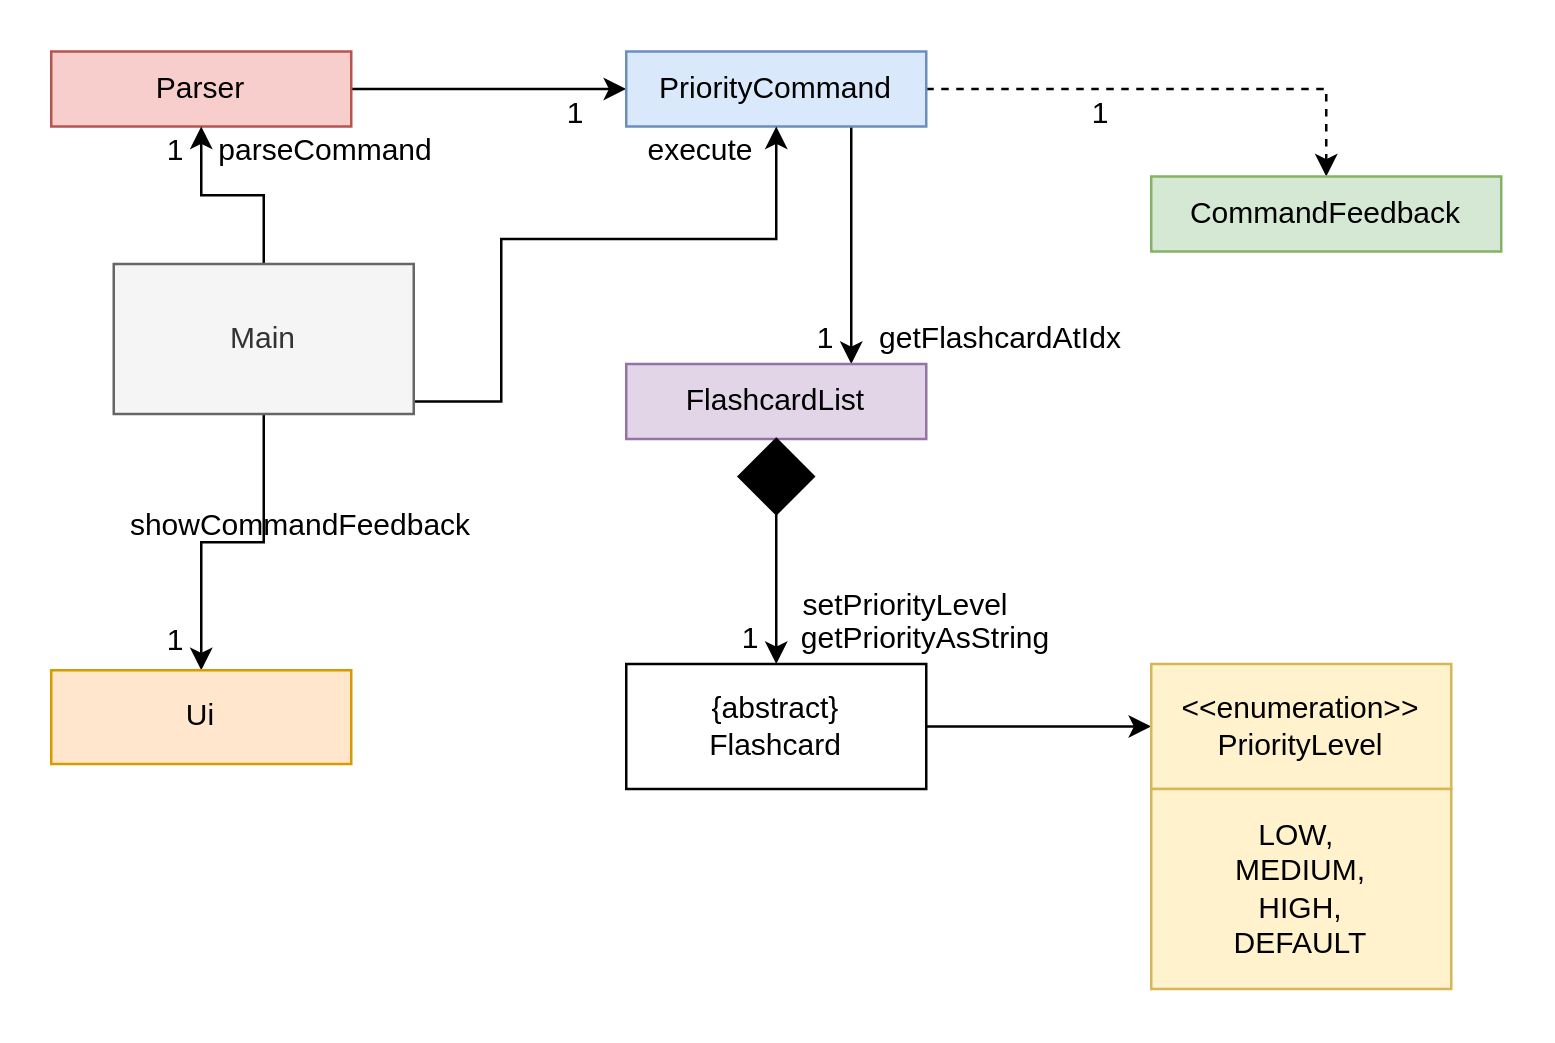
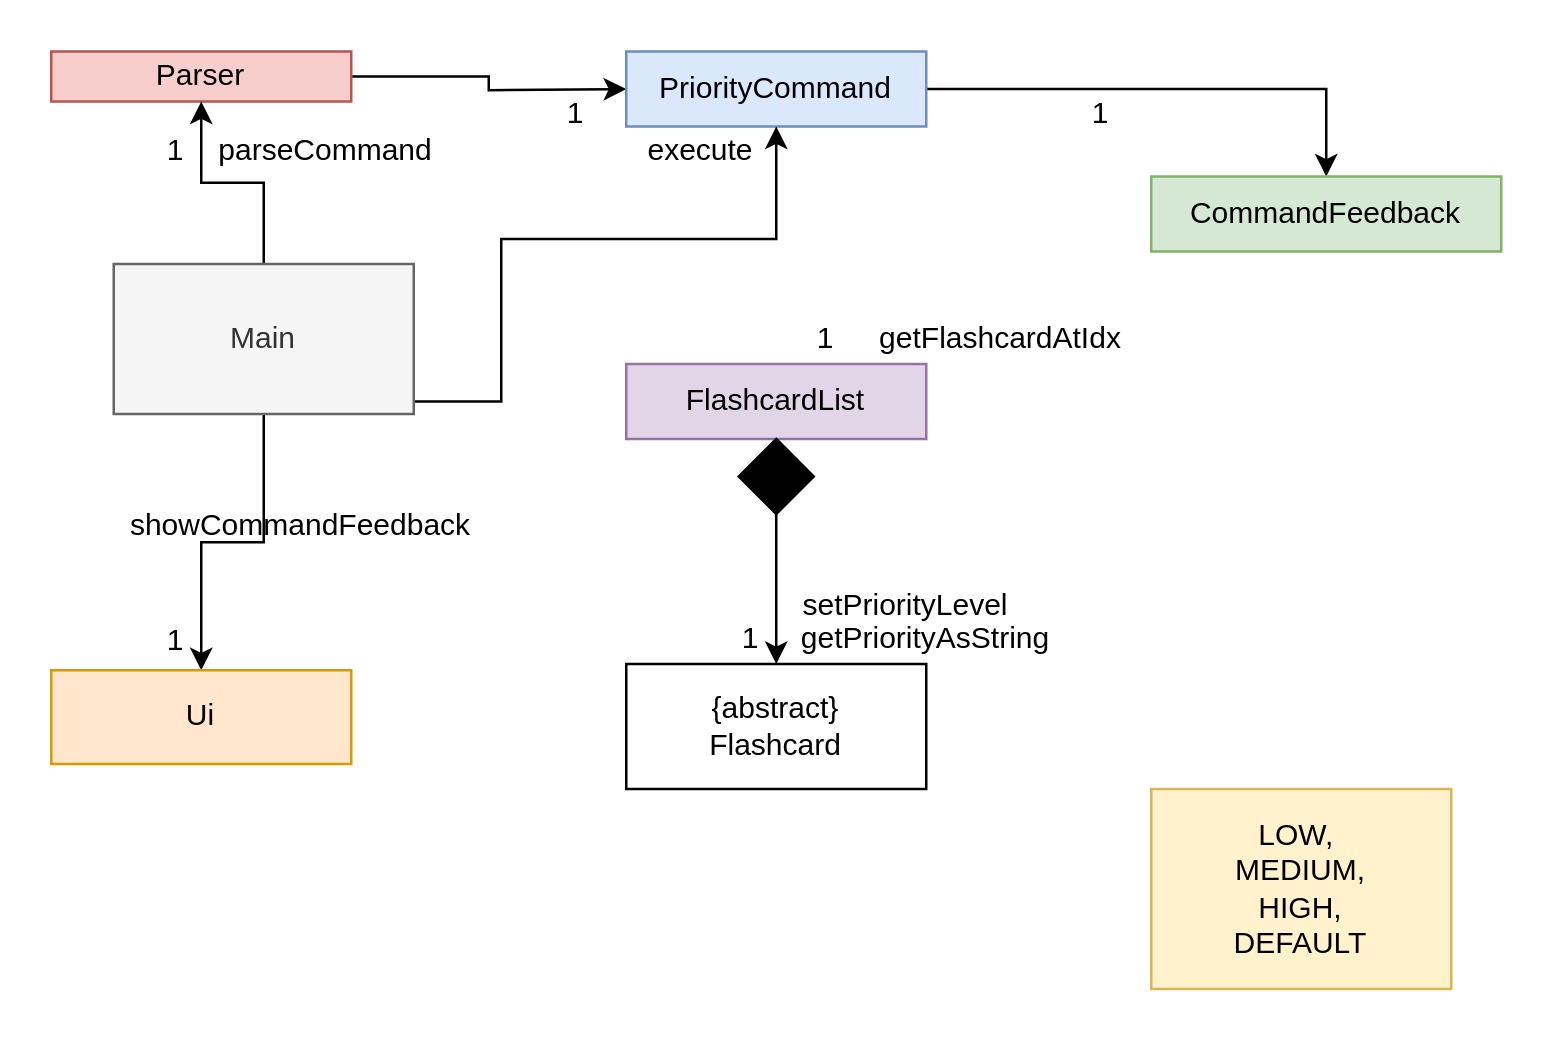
- <mxCell id="3" value="Parser" style="rounded=0;whiteSpace=wrap;html=1;fillColor=#f8cecc;strokeColor=#b85450;" parent="1" vertex="1"><mxGeometry x="20" y="20" width="120" height="30" as="geometry" /></mxCell>
+ <mxCell id="3" value="Parser" style="rounded=0;whiteSpace=wrap;html=1;fillColor=#f8cecc;strokeColor=#b85450;" parent="1" vertex="1"><mxGeometry x="20" y="20" width="120" height="20" as="geometry" /></mxCell>
- <mxCell id="4" style="edgeStyle=orthogonalEdgeStyle;rounded=0;orthogonalLoop=1;jettySize=auto;html=1;dashed=1;" parent="1" source="6" target="7" edge="1"><mxGeometry relative="1" as="geometry"><mxPoint x="480" y="35" as="targetPoint" /></mxGeometry></mxCell>
+ <mxCell id="4" style="edgeStyle=orthogonalEdgeStyle;rounded=0;orthogonalLoop=1;jettySize=auto;html=1;" parent="1" source="6" target="7" edge="1"><mxGeometry relative="1" as="geometry"><mxPoint x="480" y="35" as="targetPoint" /></mxGeometry></mxCell>
- <mxCell id="5" style="edgeStyle=orthogonalEdgeStyle;rounded=0;orthogonalLoop=1;jettySize=auto;html=1;" parent="1" source="6" target="9" edge="1"><mxGeometry relative="1" as="geometry"><mxPoint x="310" y="155" as="targetPoint" /><Array as="points"><mxPoint x="340" y="85" /><mxPoint x="340" y="85" /></Array></mxGeometry></mxCell>
- <mxCell id="10" style="edgeStyle=orthogonalEdgeStyle;rounded=0;orthogonalLoop=1;jettySize=auto;html=1;" edge="1" parent="1" source="11" target="13"><mxGeometry relative="1" as="geometry" /></mxCell>
- <mxCell id="13" value="&amp;lt;&amp;lt;enumeration&amp;gt;&amp;gt;&lt;br&gt;PriorityLevel" style="rounded=0;whiteSpace=wrap;html=1;fillColor=#fff2cc;strokeColor=#d6b656;" parent="1" vertex="1"><mxGeometry x="460" y="265" width="120" height="50" as="geometry" /></mxCell>
